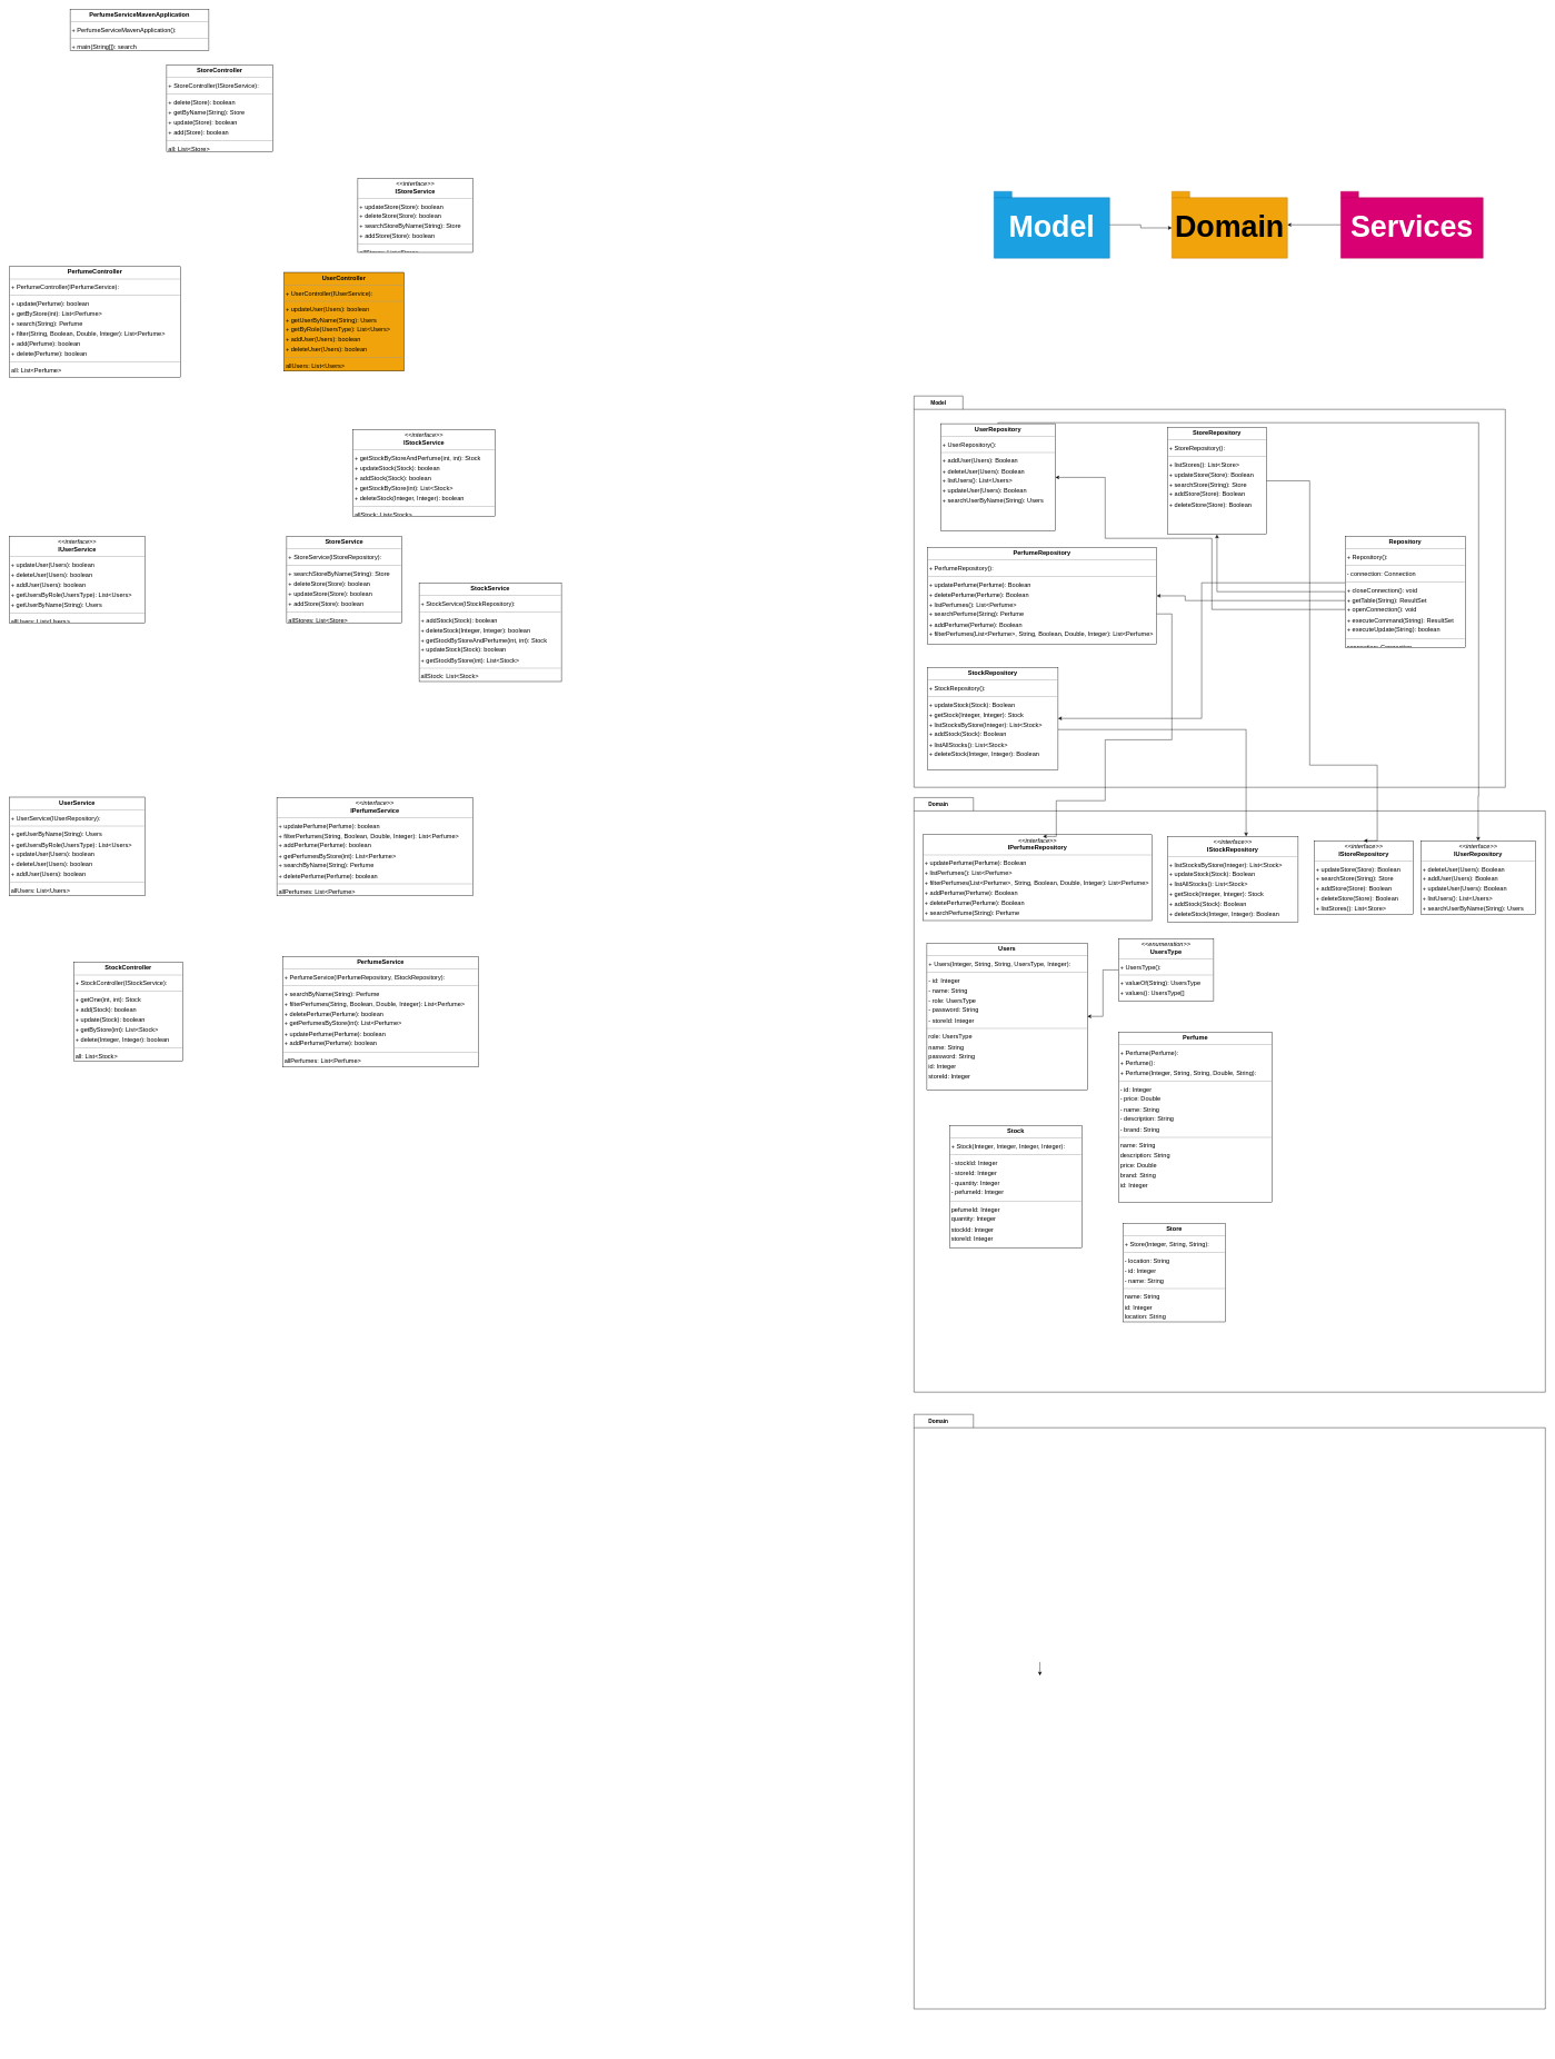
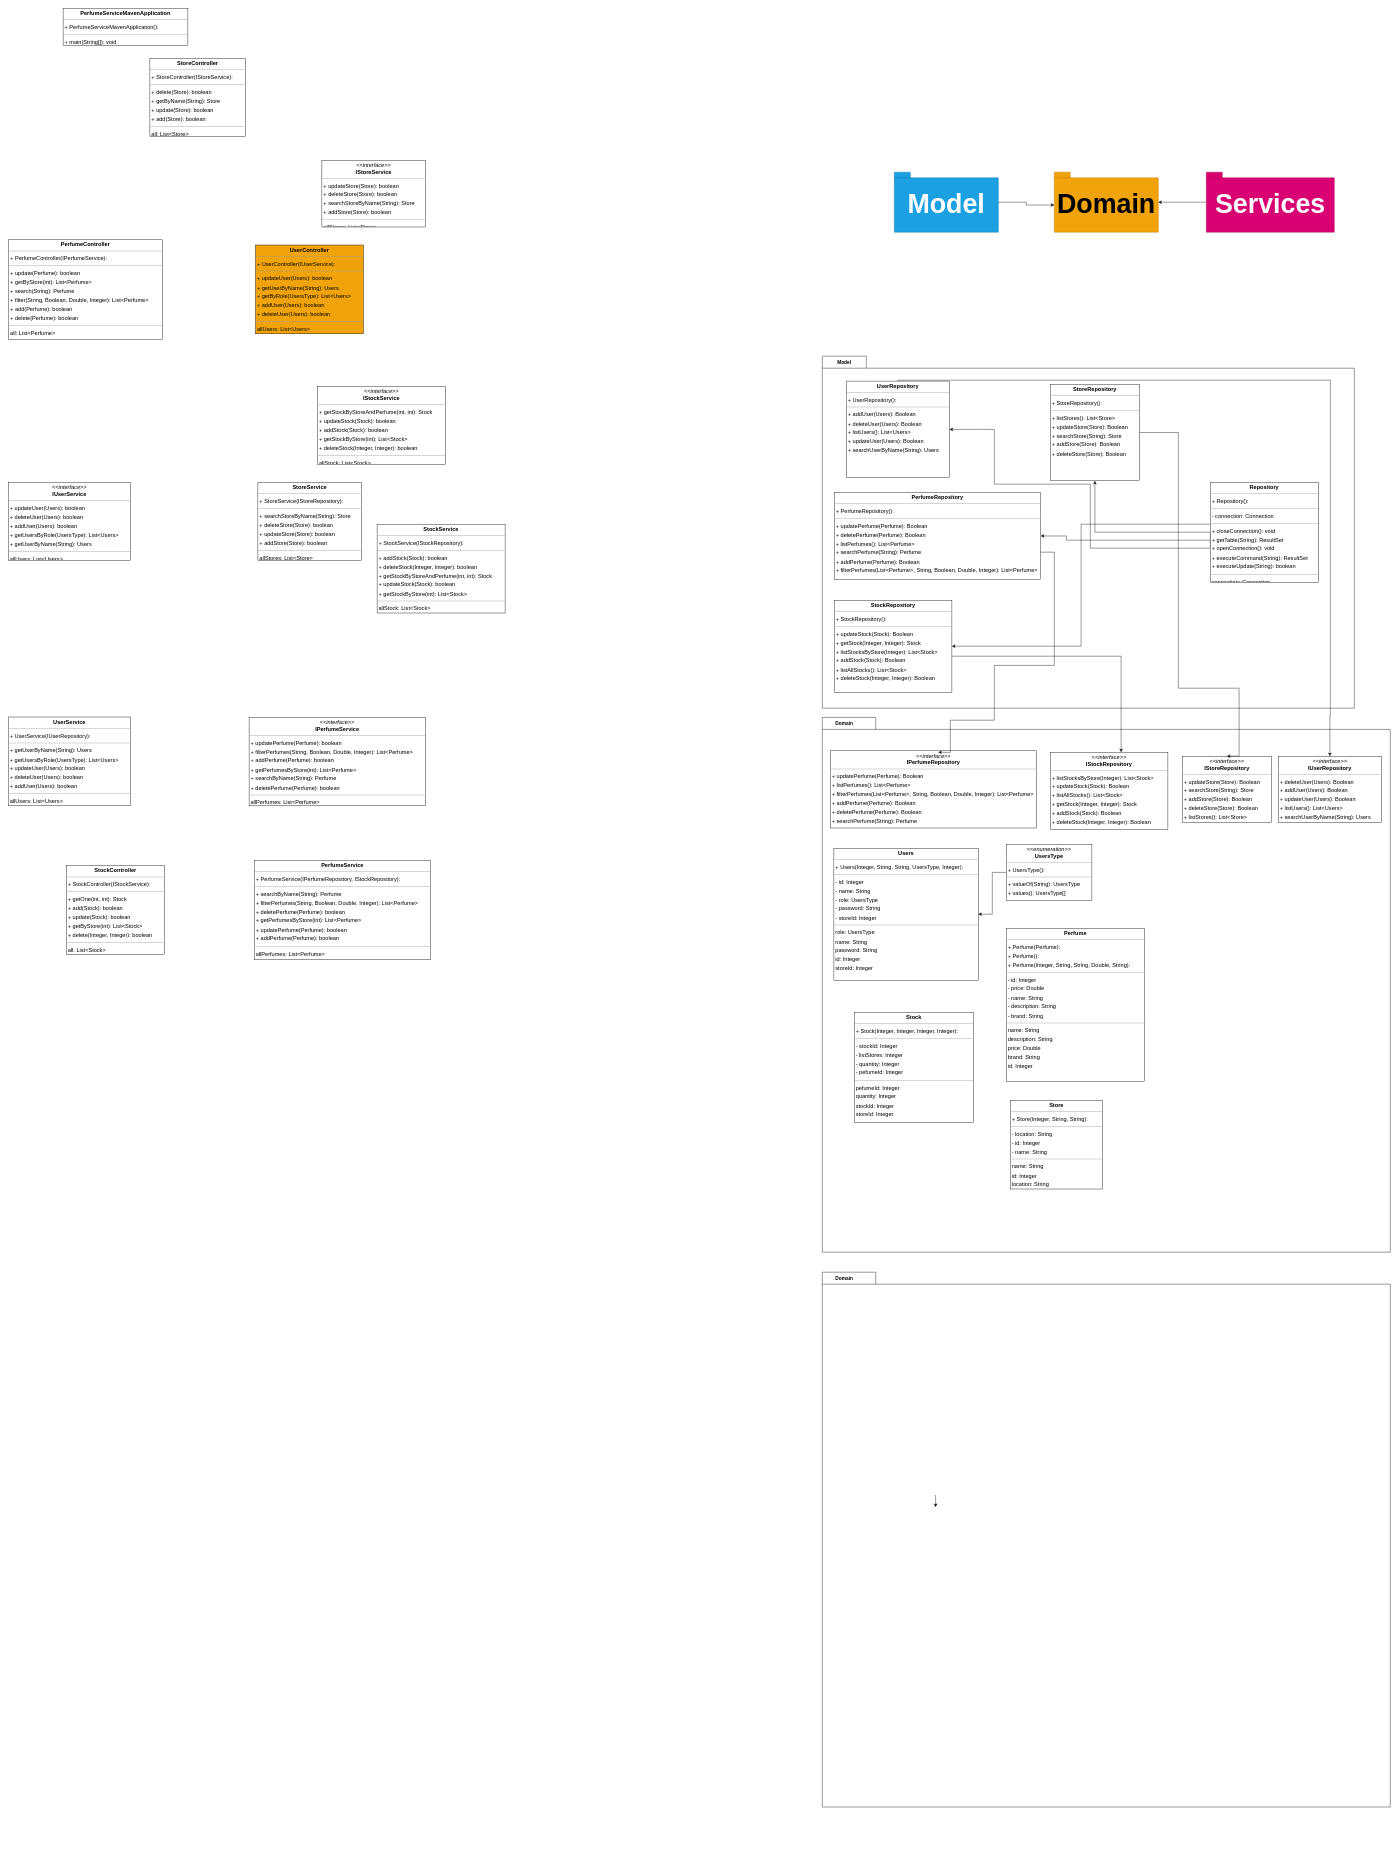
- <mxCell id="6" value="&lt;p style=&quot;margin:0px;margin-top:4px;text-align:center;&quot;&gt;&lt;b&gt;PerfumeServiceMavenApplication&lt;/b&gt;&lt;/p&gt;&lt;hr size=&quot;1&quot;/&gt;&lt;p style=&quot;margin:0 0 0 4px;line-height:1.6;&quot;&gt;+ PerfumeServiceMavenApplication(): &lt;/p&gt;&lt;hr size=&quot;1&quot;/&gt;&lt;p style=&quot;margin:0 0 0 4px;line-height:1.6;&quot;&gt;+ main(String[]): search&lt;/p&gt;" style="verticalAlign=top;align=left;overflow=fill;fontSize=14;fontFamily=Helvetica;html=1;rounded=0;shadow=0;comic=0;labelBackgroundColor=none;strokeWidth=1;" parent="1" vertex="1"><mxGeometry x="157" y="20" width="312" height="93" as="geometry" /></mxCell>
+ <mxCell id="6" value="&lt;p style=&quot;margin:0px;margin-top:4px;text-align:center;&quot;&gt;&lt;b&gt;PerfumeServiceMavenApplication&lt;/b&gt;&lt;/p&gt;&lt;hr size=&quot;1&quot;/&gt;&lt;p style=&quot;margin:0 0 0 4px;line-height:1.6;&quot;&gt;+ PerfumeServiceMavenApplication(): &lt;/p&gt;&lt;hr size=&quot;1&quot;/&gt;&lt;p style=&quot;margin:0 0 0 4px;line-height:1.6;&quot;&gt;+ main(String[]): void&lt;/p&gt;" style="verticalAlign=top;align=left;overflow=fill;fontSize=14;fontFamily=Helvetica;html=1;rounded=0;shadow=0;comic=0;labelBackgroundColor=none;strokeWidth=1;" parent="1" vertex="1"><mxGeometry x="157" y="20" width="312" height="93" as="geometry" /></mxCell>
- <mxCell id="33" value="&lt;p style=&quot;margin:0px;margin-top:4px;text-align:center;&quot;&gt;&lt;b&gt;Stock&lt;/b&gt;&lt;/p&gt;&lt;hr size=&quot;1&quot;/&gt;&lt;p style=&quot;margin:0 0 0 4px;line-height:1.6;&quot;&gt;+ Stock(Integer, Integer, Integer, Integer): &lt;/p&gt;&lt;hr size=&quot;1&quot;/&gt;&lt;p style=&quot;margin:0 0 0 4px;line-height:1.6;&quot;&gt;- stockId: Integer&lt;br/&gt;- storeId: Integer&lt;br/&gt;- quantity: Integer&lt;br/&gt;- pefumeId: Integer&lt;/p&gt;&lt;hr size=&quot;1&quot;/&gt;&lt;p style=&quot;margin:0 0 0 4px;line-height:1.6;&quot;&gt; pefumeId: Integer&lt;br/&gt; quantity: Integer&lt;br/&gt; stockId: Integer&lt;br/&gt; storeId: Integer&lt;/p&gt;" style="verticalAlign=top;align=left;overflow=fill;fontSize=14;fontFamily=Helvetica;html=1;rounded=0;shadow=0;comic=0;labelBackgroundColor=none;strokeWidth=1;" parent="28" vertex="1"><mxGeometry x="80" y="737" width="298" height="276" as="geometry" /></mxCell>
+ <mxCell id="33" value="&lt;p style=&quot;margin:0px;margin-top:4px;text-align:center;&quot;&gt;&lt;b&gt;Stock&lt;/b&gt;&lt;/p&gt;&lt;hr size=&quot;1&quot;/&gt;&lt;p style=&quot;margin:0 0 0 4px;line-height:1.6;&quot;&gt;+ Stock(Integer, Integer, Integer, Integer): &lt;/p&gt;&lt;hr size=&quot;1&quot;/&gt;&lt;p style=&quot;margin:0 0 0 4px;line-height:1.6;&quot;&gt;- stockId: Integer&lt;br/&gt;- listStores: Integer&lt;br/&gt;- quantity: Integer&lt;br/&gt;- pefumeId: Integer&lt;/p&gt;&lt;hr size=&quot;1&quot;/&gt;&lt;p style=&quot;margin:0 0 0 4px;line-height:1.6;&quot;&gt; pefumeId: Integer&lt;br/&gt; quantity: Integer&lt;br/&gt; stockId: Integer&lt;br/&gt; storeId: Integer&lt;/p&gt;" style="verticalAlign=top;align=left;overflow=fill;fontSize=14;fontFamily=Helvetica;html=1;rounded=0;shadow=0;comic=0;labelBackgroundColor=none;strokeWidth=1;" parent="28" vertex="1"><mxGeometry x="80" y="737" width="298" height="276" as="geometry" /></mxCell>
